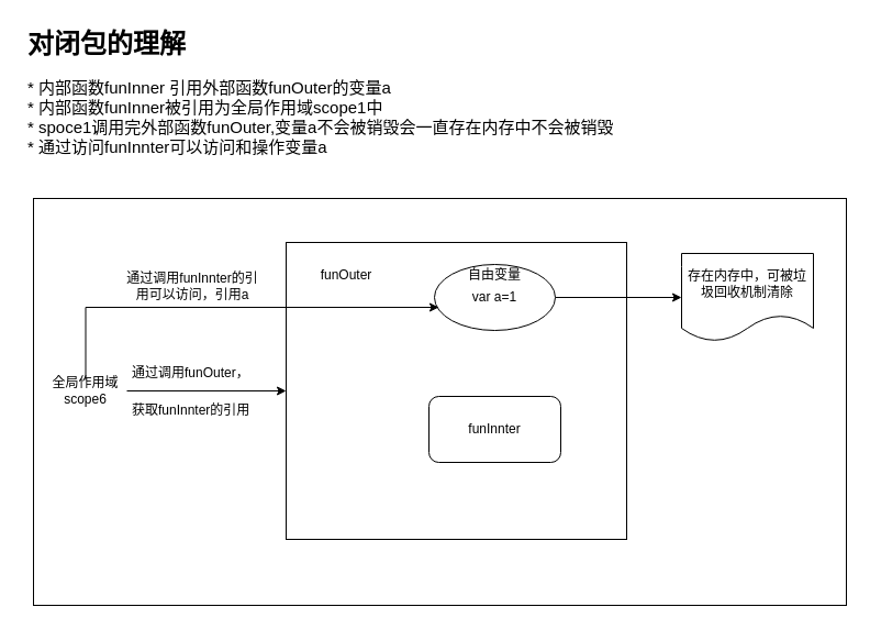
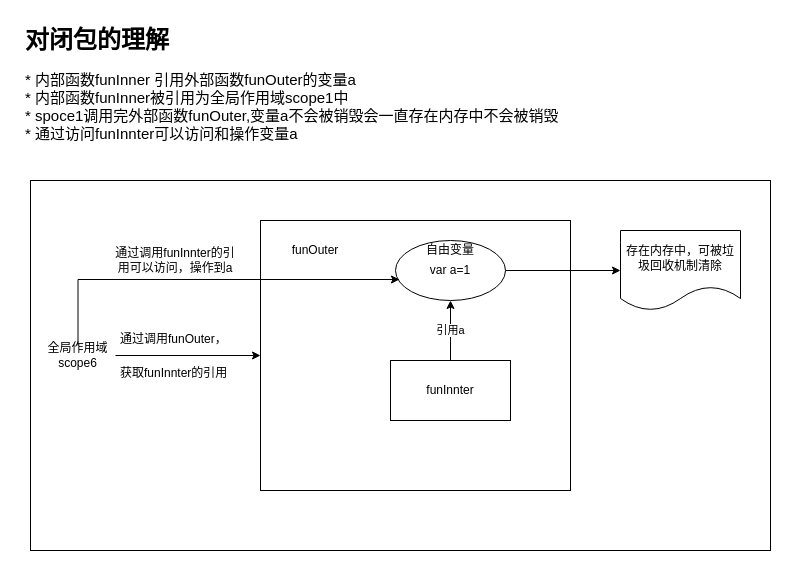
- <mxCell id="16" value="通过调用funInnter的引用可以访问，引用a" style="text;html=1;strokeColor=none;fillColor=none;align=center;verticalAlign=middle;whiteSpace=wrap;rounded=0;" vertex="1" parent="1"><mxGeometry x="110" y="250" width="130" height="20" as="geometry" /></mxCell>
+ <mxCell id="16" value="通过调用funInnter的引用可以访问，操作到a" style="text;html=1;strokeColor=none;fillColor=none;align=center;verticalAlign=middle;whiteSpace=wrap;rounded=0;" vertex="1" parent="1"><mxGeometry x="110" y="250" width="130" height="20" as="geometry" /></mxCell>
+ <mxCell id="8" value="引用a" style="edgeStyle=orthogonalEdgeStyle;rounded=0;orthogonalLoop=1;jettySize=auto;html=1;" edge="1" parent="1" source="9" target="6"><mxGeometry relative="1" as="geometry" /></mxCell>
- <mxCell id="9" value="funInnter" style="whiteSpace=wrap;html=1;rounded=1;" vertex="1" parent="1"><mxGeometry x="390" y="360" width="120" height="60" as="geometry" /></mxCell>
+ <mxCell id="9" value="funInnter" style="rounded=0;whiteSpace=wrap;html=1;" vertex="1" parent="1"><mxGeometry x="390" y="360" width="120" height="60" as="geometry" /></mxCell>
